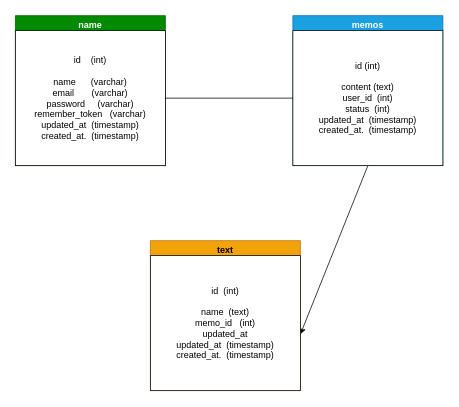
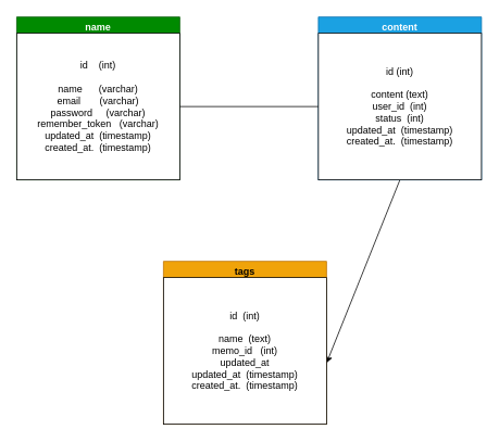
- <mxCell id="5" value="memos" style="swimlane;fillColor=#1ba1e2;fontColor=#ffffff;strokeColor=#006EAF;" parent="1" vertex="1"><mxGeometry x="390" y="20" width="200" height="200" as="geometry" /></mxCell>
+ <mxCell id="5" value="content" style="swimlane;fillColor=#1ba1e2;fontColor=#ffffff;strokeColor=#006EAF;" parent="1" vertex="1"><mxGeometry x="390" y="20" width="200" height="200" as="geometry" /></mxCell>
- <mxCell id="7" value="text" style="swimlane;fillColor=#f0a30a;fontColor=#000000;strokeColor=#BD7000;" parent="1" vertex="1"><mxGeometry x="200" y="320" width="200" height="200" as="geometry" /></mxCell>
+ <mxCell id="7" value="tags" style="swimlane;fillColor=#f0a30a;fontColor=#000000;strokeColor=#BD7000;" parent="1" vertex="1"><mxGeometry x="200" y="320" width="200" height="200" as="geometry" /></mxCell>
